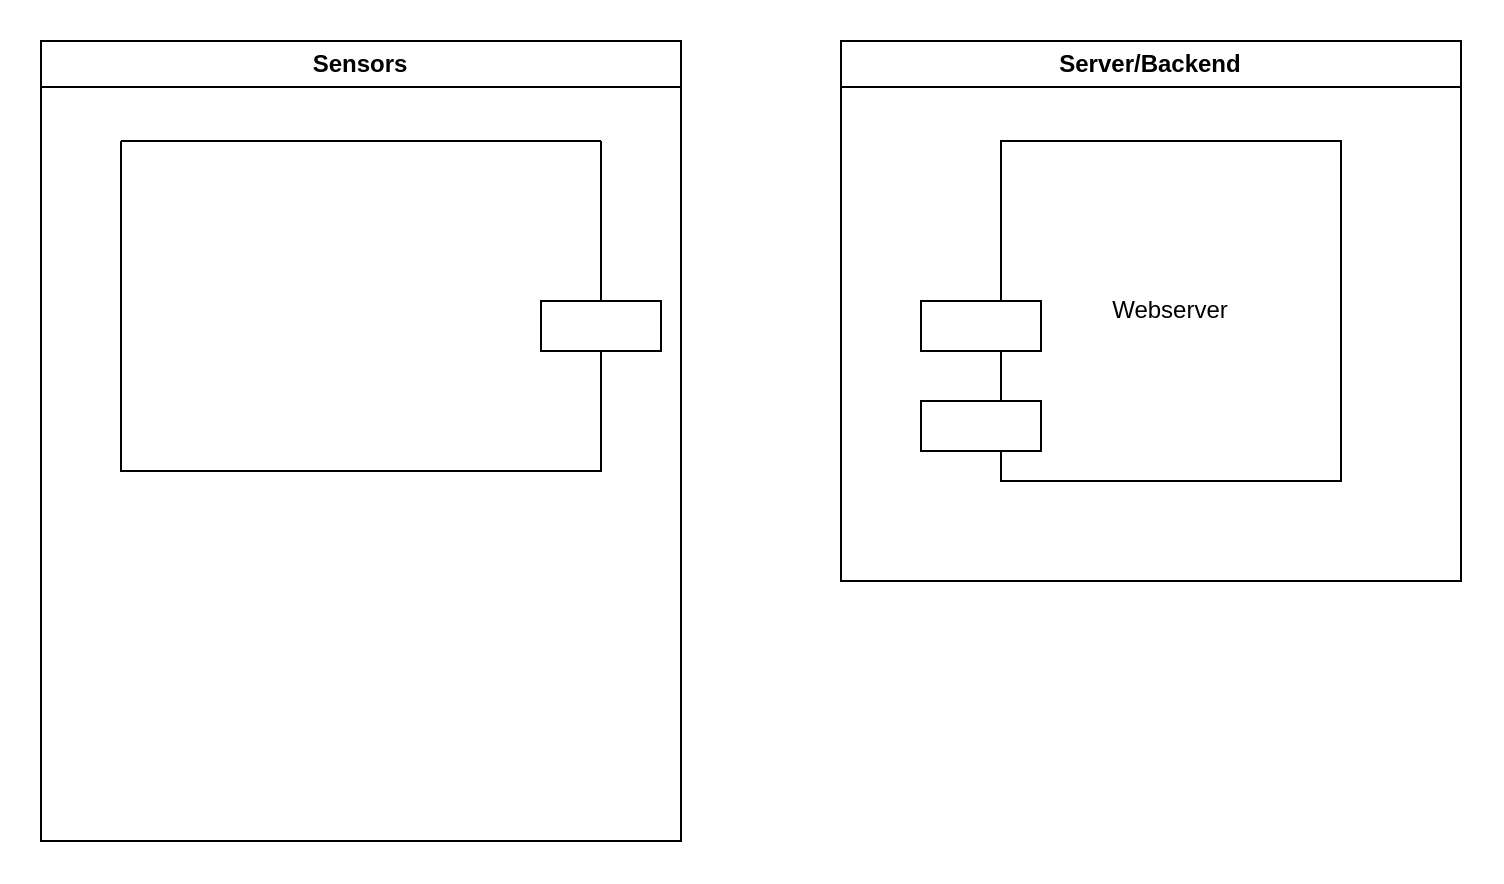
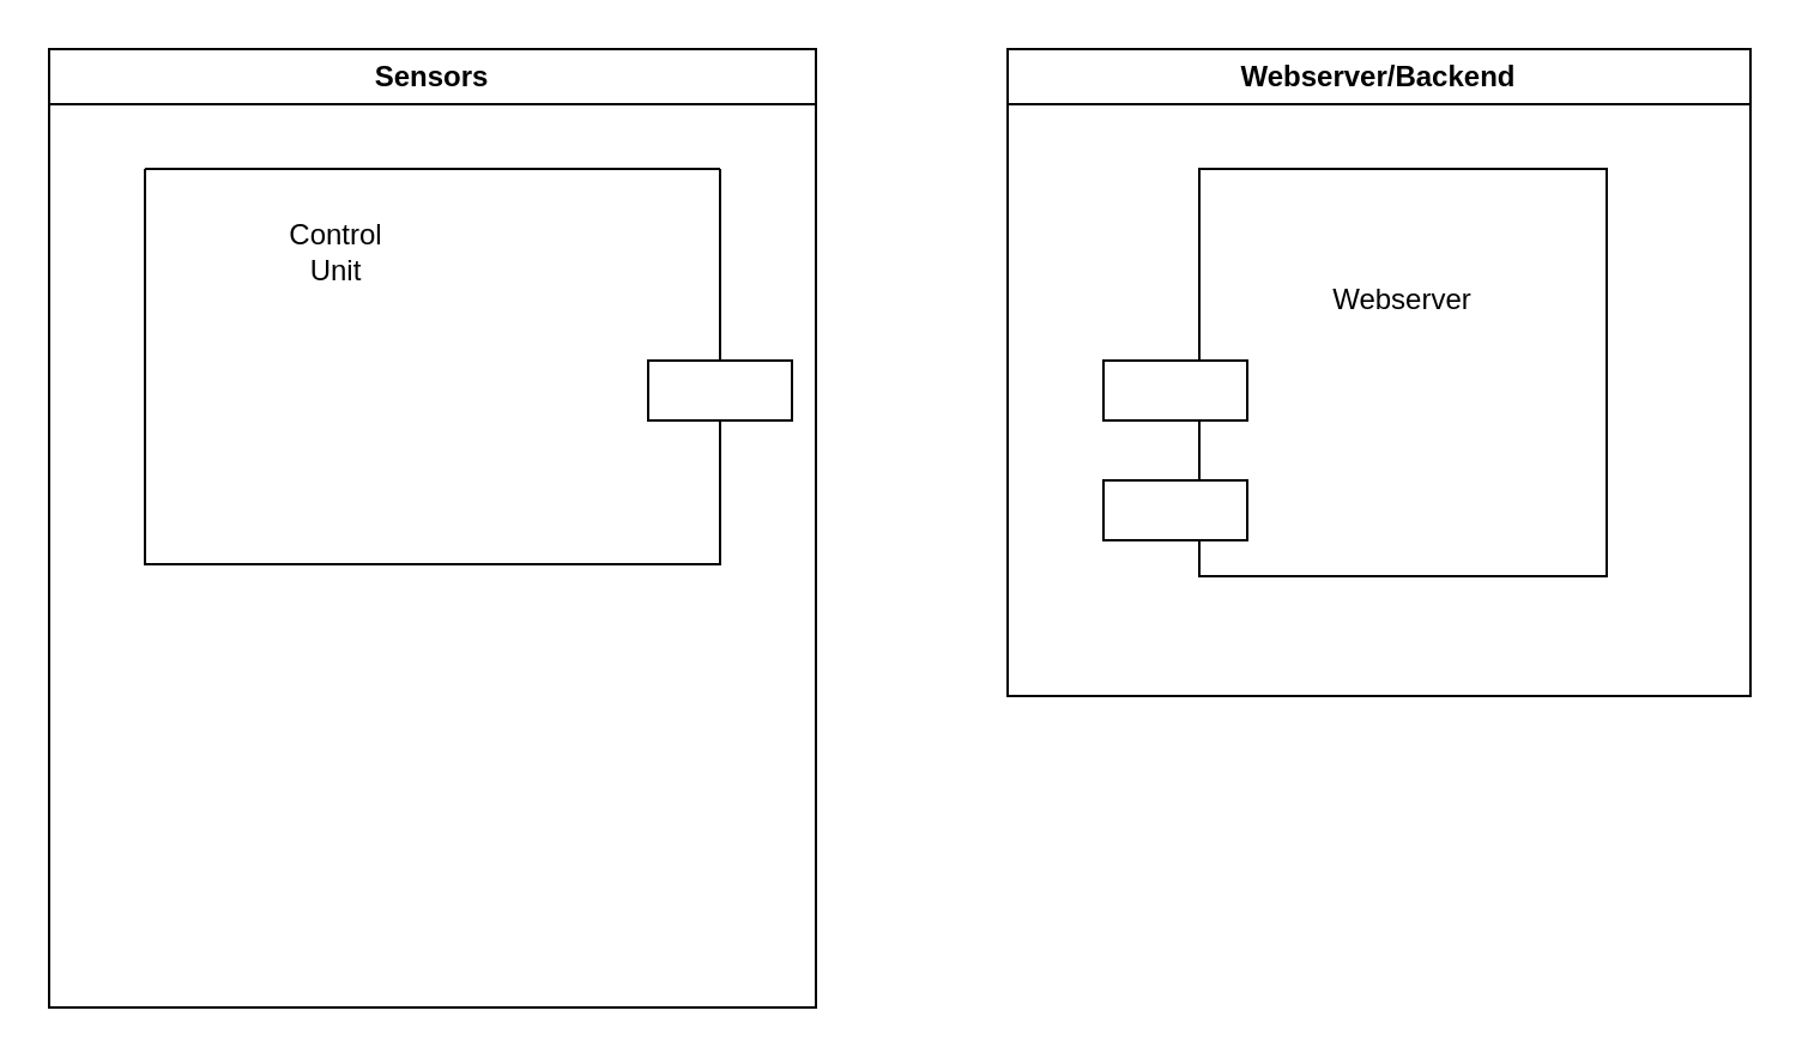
- <mxCell id="5" value="Server/Backend" style="swimlane;whiteSpace=wrap;html=1;" vertex="1" parent="1"><mxGeometry x="420" y="20" width="310" height="270" as="geometry" /></mxCell>
+ <mxCell id="5" value="Webserver/Backend" style="swimlane;whiteSpace=wrap;html=1;" vertex="1" parent="1"><mxGeometry x="420" y="20" width="310" height="270" as="geometry" /></mxCell>
+ <mxCell id="9" value="Control Unit" style="text;html=1;strokeColor=none;fillColor=none;align=center;verticalAlign=middle;whiteSpace=wrap;rounded=0;" vertex="1" parent="8"><mxGeometry x="50" y="20" width="60" height="30" as="geometry" /></mxCell>
- <mxCell id="6" value="Webserver" style="text;html=1;strokeColor=none;fillColor=none;align=center;verticalAlign=middle;whiteSpace=wrap;rounded=0;" vertex="1" parent="5"><mxGeometry x="135" y="120" width="60" height="30" as="geometry" /></mxCell>
+ <mxCell id="6" value="Webserver" style="text;html=1;strokeColor=none;fillColor=none;align=center;verticalAlign=middle;whiteSpace=wrap;rounded=0;" vertex="1" parent="5"><mxGeometry x="135" y="90" width="60" height="30" as="geometry" /></mxCell>
